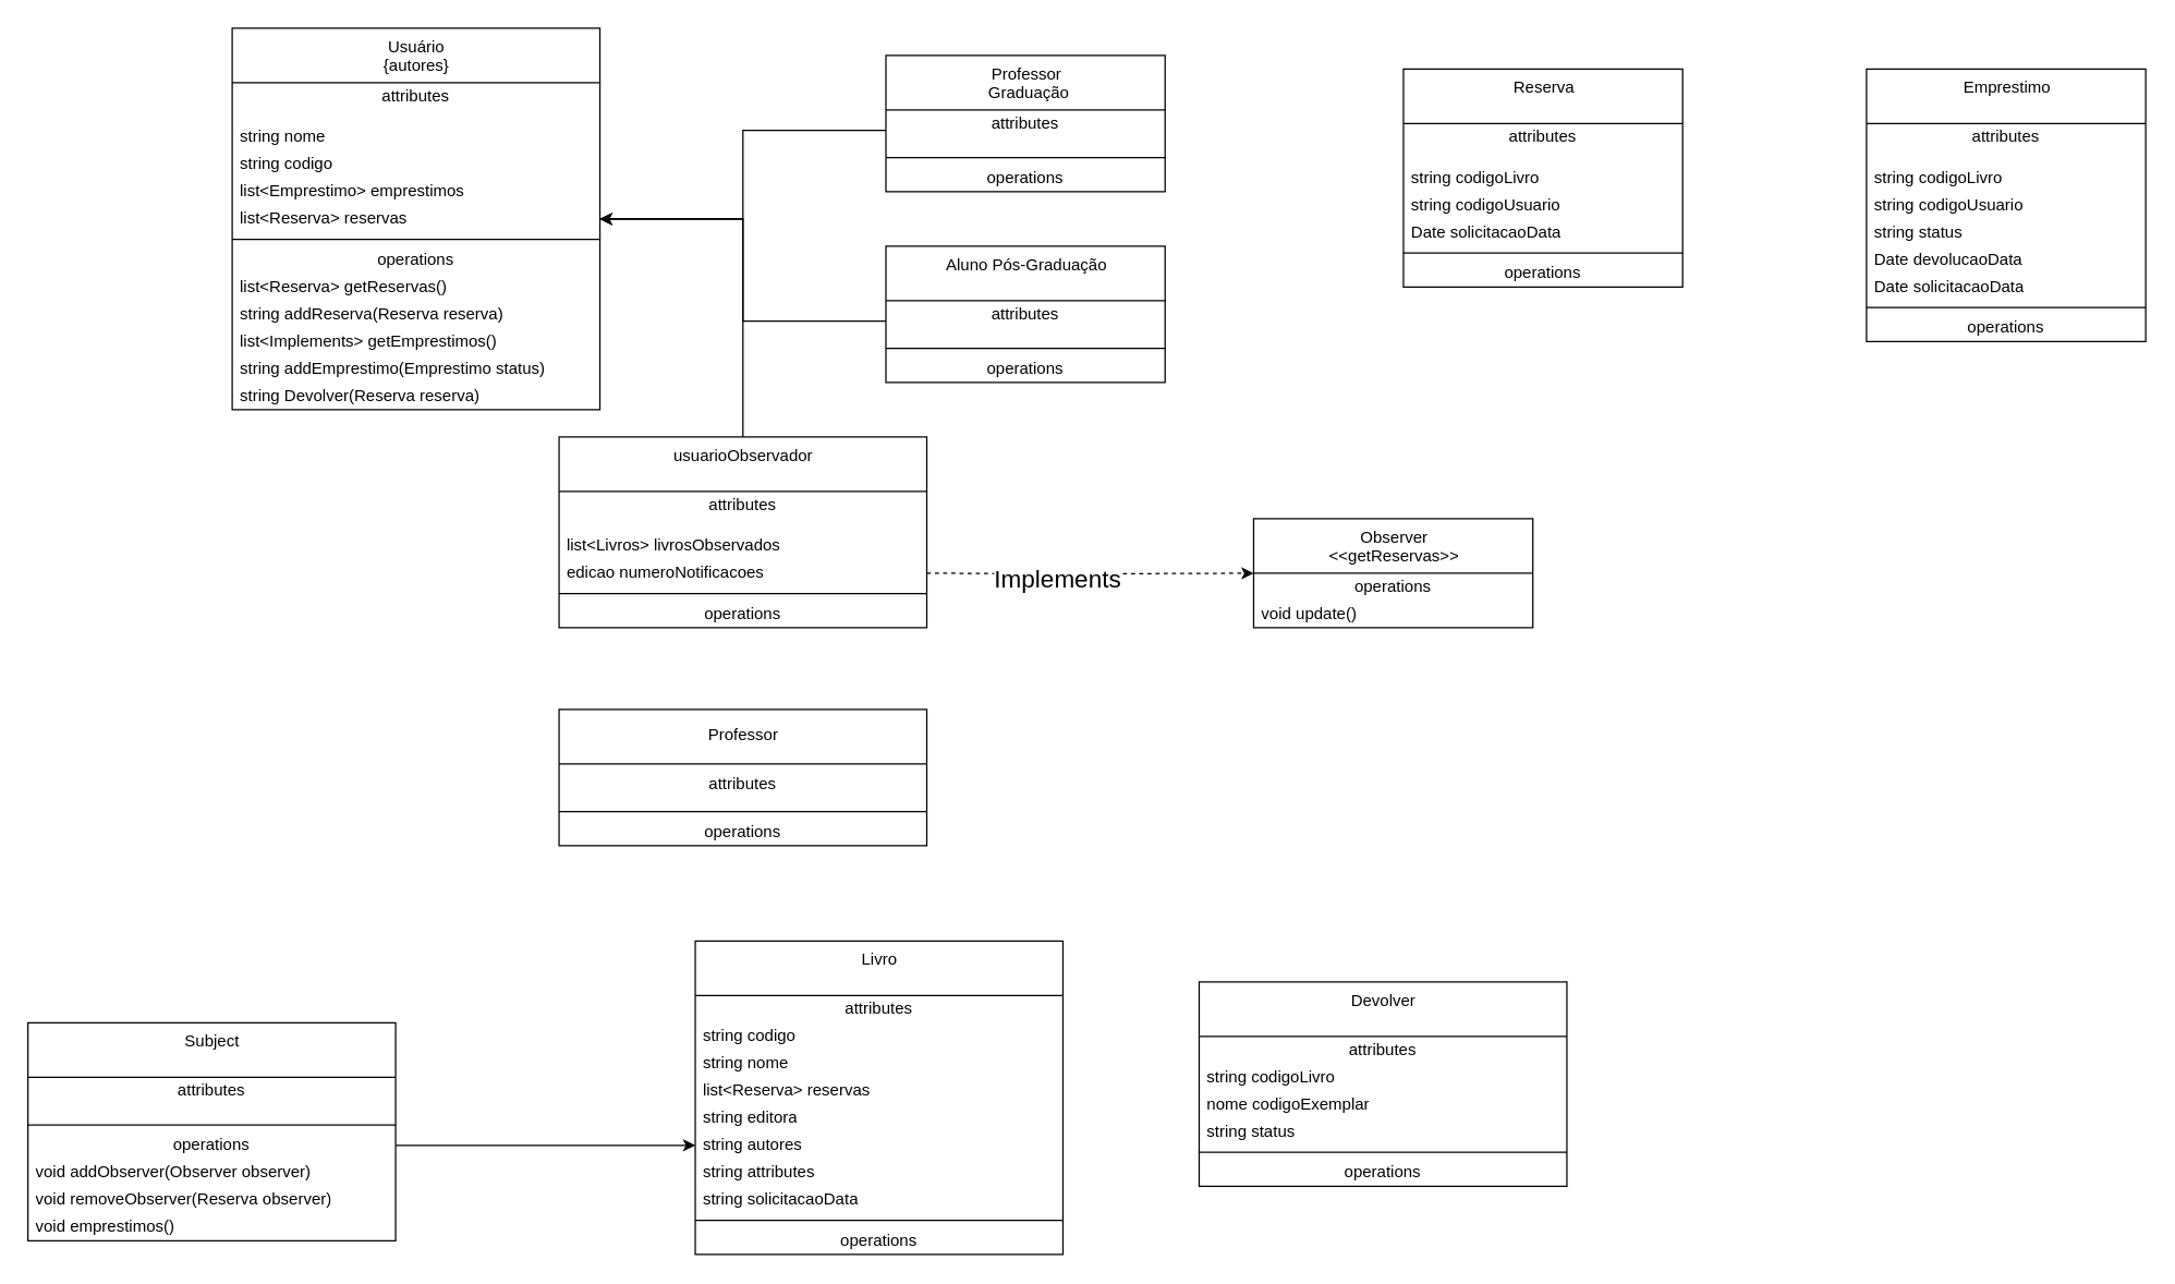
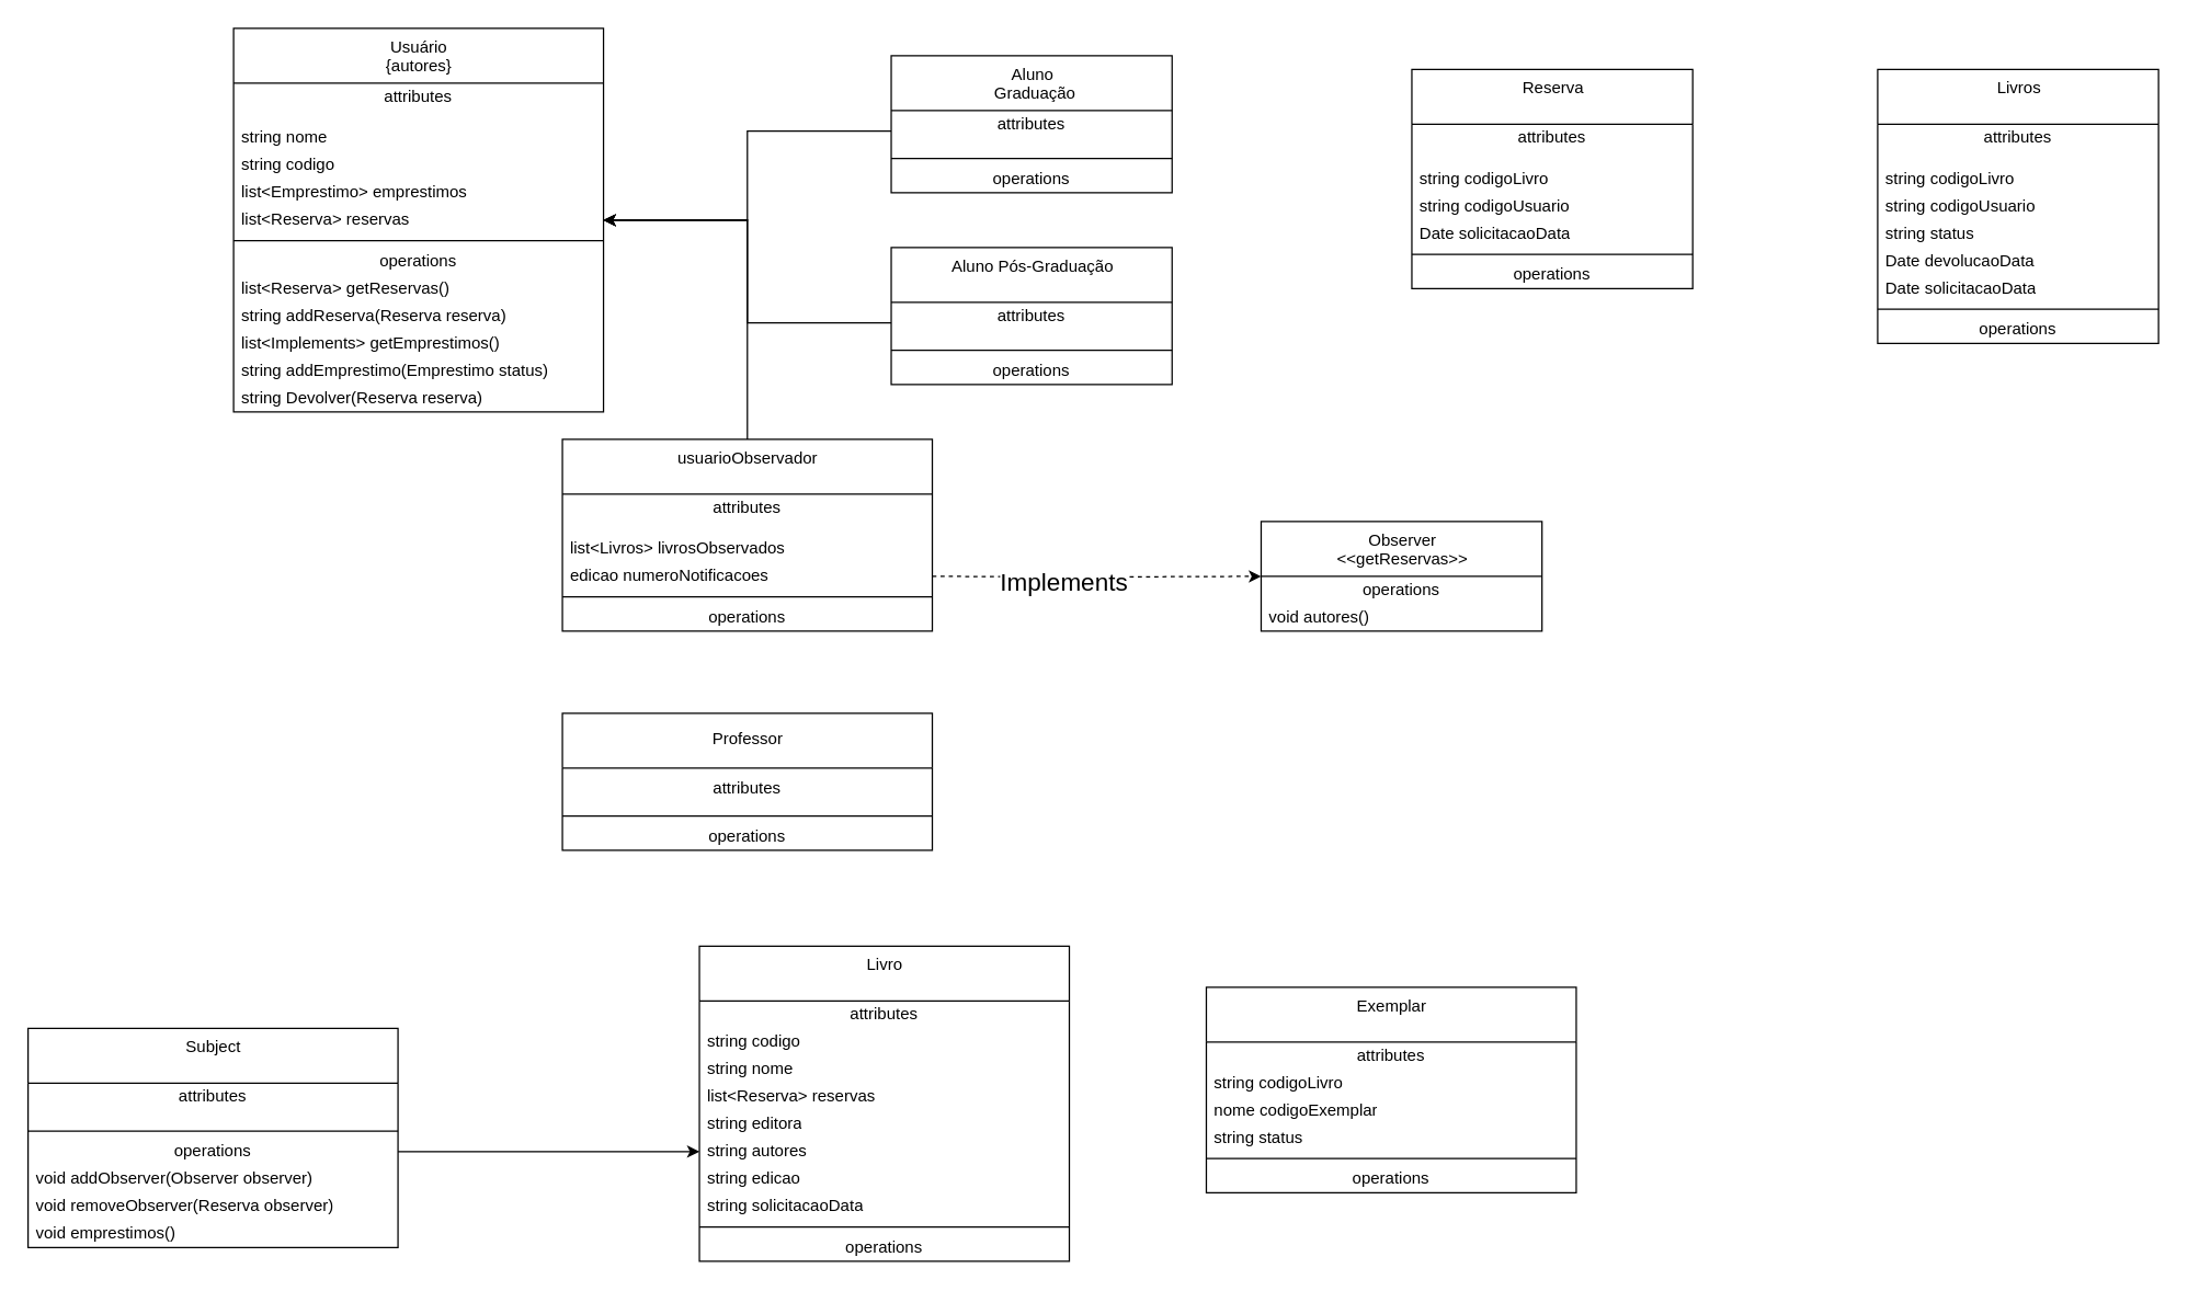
- <mxCell id="16" value="&lt;div&gt;Professor&lt;br&gt;&lt;/div&gt;&amp;nbsp;Graduação" style="swimlane;fontStyle=0;align=center;verticalAlign=top;childLayout=stackLayout;horizontal=1;startSize=40;horizontalStack=0;resizeParent=1;resizeParentMax=0;resizeLast=0;collapsible=0;marginBottom=0;html=1;swimlaneLine=1;strokeColor=default;fillColor=default;" parent="1" vertex="1"><mxGeometry x="650" y="40" width="205" height="100" as="geometry" /></mxCell>
+ <mxCell id="16" value="&lt;div&gt;Aluno&lt;br&gt;&lt;/div&gt;&amp;nbsp;Graduação" style="swimlane;fontStyle=0;align=center;verticalAlign=top;childLayout=stackLayout;horizontal=1;startSize=40;horizontalStack=0;resizeParent=1;resizeParentMax=0;resizeLast=0;collapsible=0;marginBottom=0;html=1;swimlaneLine=1;strokeColor=default;fillColor=default;" parent="1" vertex="1"><mxGeometry x="650" y="40" width="205" height="100" as="geometry" /></mxCell>
- <mxCell id="74" value="Emprestimo" style="swimlane;fontStyle=0;align=center;verticalAlign=top;childLayout=stackLayout;horizontal=1;startSize=40;horizontalStack=0;resizeParent=1;resizeParentMax=0;resizeLast=0;collapsible=0;marginBottom=0;html=1;swimlaneLine=1;strokeColor=default;fillColor=default;" vertex="1" parent="1"><mxGeometry x="1370" y="50" width="205" height="200" as="geometry" /></mxCell>
+ <mxCell id="74" value="Livros" style="swimlane;fontStyle=0;align=center;verticalAlign=top;childLayout=stackLayout;horizontal=1;startSize=40;horizontalStack=0;resizeParent=1;resizeParentMax=0;resizeLast=0;collapsible=0;marginBottom=0;html=1;swimlaneLine=1;strokeColor=default;fillColor=default;" vertex="1" parent="1"><mxGeometry x="1370" y="50" width="205" height="200" as="geometry" /></mxCell>
- <mxCell id="36" value="void update()" style="text;html=1;strokeColor=none;fillColor=none;align=left;verticalAlign=middle;spacingLeft=4;spacingRight=4;overflow=hidden;rotatable=0;points=[[0,0.5],[1,0.5]];portConstraint=eastwest;" parent="34" vertex="1"><mxGeometry y="60" width="205" height="20" as="geometry" /></mxCell>
+ <mxCell id="36" value="void autores()" style="text;html=1;strokeColor=none;fillColor=none;align=left;verticalAlign=middle;spacingLeft=4;spacingRight=4;overflow=hidden;rotatable=0;points=[[0,0.5],[1,0.5]];portConstraint=eastwest;" parent="34" vertex="1"><mxGeometry y="60" width="205" height="20" as="geometry" /></mxCell>
- <mxCell id="60" value="Devolver" style="swimlane;fontStyle=0;align=center;verticalAlign=top;childLayout=stackLayout;horizontal=1;startSize=40;horizontalStack=0;resizeParent=1;resizeParentMax=0;resizeLast=0;collapsible=0;marginBottom=0;html=1;swimlaneLine=1;strokeColor=default;fillColor=default;" vertex="1" parent="1"><mxGeometry x="880" y="720" width="270" height="150" as="geometry" /></mxCell>
+ <mxCell id="60" value="Exemplar" style="swimlane;fontStyle=0;align=center;verticalAlign=top;childLayout=stackLayout;horizontal=1;startSize=40;horizontalStack=0;resizeParent=1;resizeParentMax=0;resizeLast=0;collapsible=0;marginBottom=0;html=1;swimlaneLine=1;strokeColor=default;fillColor=default;" vertex="1" parent="1"><mxGeometry x="880" y="720" width="270" height="150" as="geometry" /></mxCell>
- <mxCell id="55" value="string attributes" style="text;html=1;strokeColor=none;fillColor=none;align=left;verticalAlign=middle;spacingLeft=4;spacingRight=4;overflow=hidden;rotatable=0;points=[[0,0.5],[1,0.5]];portConstraint=eastwest;" vertex="1" parent="48"><mxGeometry y="160" width="270" height="20" as="geometry" /></mxCell>
+ <mxCell id="55" value="string edicao" style="text;html=1;strokeColor=none;fillColor=none;align=left;verticalAlign=middle;spacingLeft=4;spacingRight=4;overflow=hidden;rotatable=0;points=[[0,0.5],[1,0.5]];portConstraint=eastwest;" vertex="1" parent="48"><mxGeometry y="160" width="270" height="20" as="geometry" /></mxCell>
